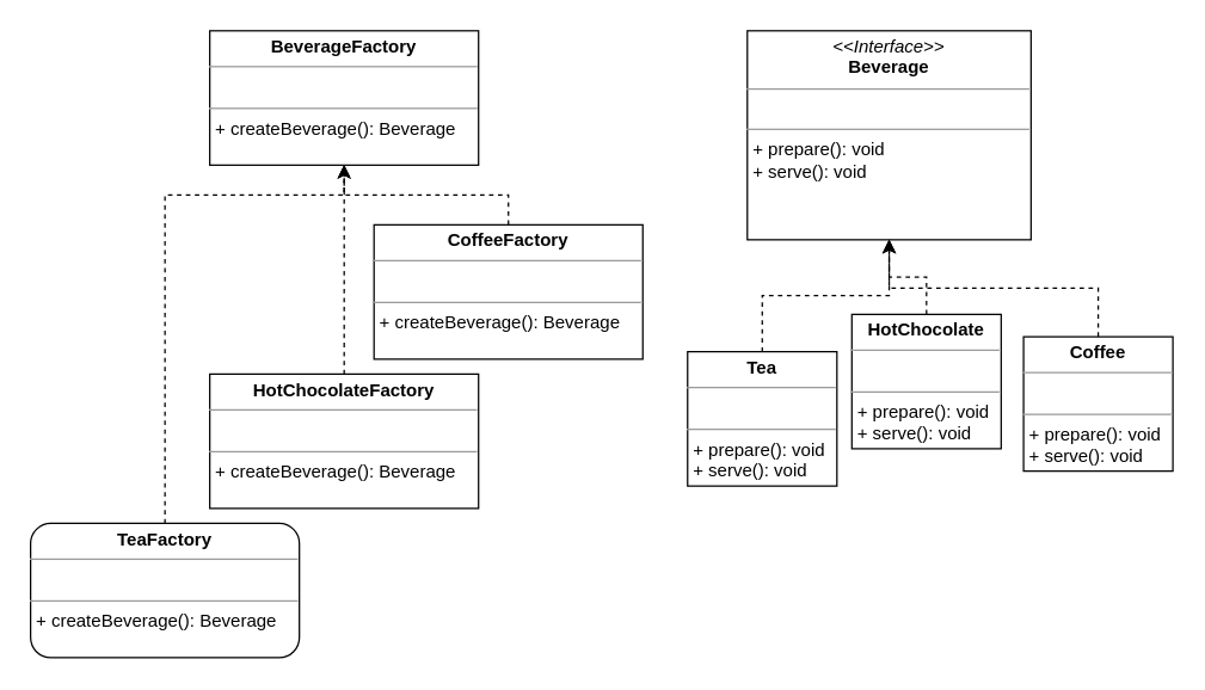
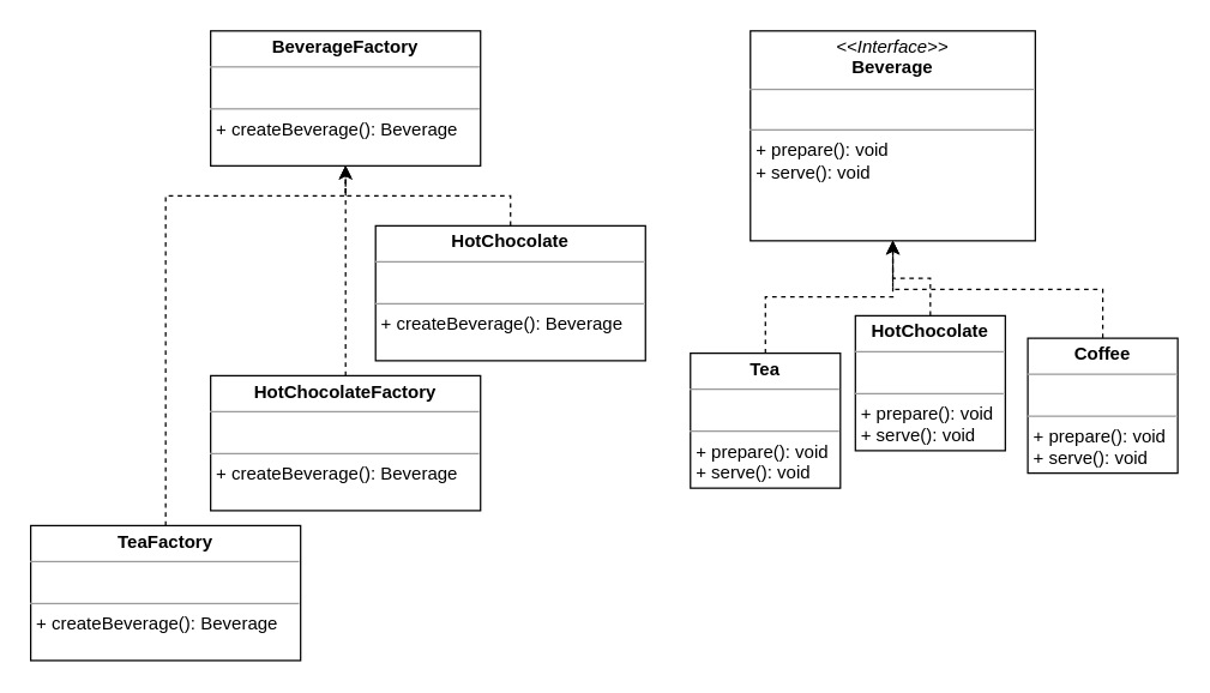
- <mxCell id="11" value="&lt;p style=&quot;margin:0px;margin-top:4px;text-align:center;&quot;&gt;&lt;b&gt;CoffeeFactory&lt;/b&gt;&lt;br&gt;&lt;/p&gt;&lt;hr size=&quot;1&quot;&gt;&lt;p style=&quot;margin:0px;margin-left:4px;&quot;&gt;&lt;br&gt;&lt;/p&gt;&lt;hr size=&quot;1&quot;&gt;&lt;p style=&quot;margin:0px;margin-left:4px;&quot;&gt;+ createBeverage(): Beverage&lt;/p&gt;" style="verticalAlign=top;align=left;overflow=fill;fontSize=12;fontFamily=Helvetica;html=1;whiteSpace=wrap;" vertex="1" parent="1"><mxGeometry x="250" y="150" width="180" height="90" as="geometry" /></mxCell>
+ <mxCell id="11" value="&lt;p style=&quot;margin:0px;margin-top:4px;text-align:center;&quot;&gt;&lt;b&gt;HotChocolate&lt;/b&gt;&lt;br&gt;&lt;/p&gt;&lt;hr size=&quot;1&quot;&gt;&lt;p style=&quot;margin:0px;margin-left:4px;&quot;&gt;&lt;br&gt;&lt;/p&gt;&lt;hr size=&quot;1&quot;&gt;&lt;p style=&quot;margin:0px;margin-left:4px;&quot;&gt;+ createBeverage(): Beverage&lt;/p&gt;" style="verticalAlign=top;align=left;overflow=fill;fontSize=12;fontFamily=Helvetica;html=1;whiteSpace=wrap;" vertex="1" parent="1"><mxGeometry x="250" y="150" width="180" height="90" as="geometry" /></mxCell>
- <mxCell id="15" value="&lt;p style=&quot;margin:0px;margin-top:4px;text-align:center;&quot;&gt;&lt;b&gt;TeaFactory&lt;/b&gt;&lt;br&gt;&lt;/p&gt;&lt;hr size=&quot;1&quot;&gt;&lt;p style=&quot;margin:0px;margin-left:4px;&quot;&gt;&lt;br&gt;&lt;/p&gt;&lt;hr size=&quot;1&quot;&gt;&lt;p style=&quot;margin:0px;margin-left:4px;&quot;&gt;+ createBeverage(): Beverage&lt;/p&gt;" style="verticalAlign=top;align=left;overflow=fill;fontSize=12;fontFamily=Helvetica;html=1;whiteSpace=wrap;rounded=1;" vertex="1" parent="1"><mxGeometry x="20" y="350" width="180" height="90" as="geometry" /></mxCell>
+ <mxCell id="15" value="&lt;p style=&quot;margin:0px;margin-top:4px;text-align:center;&quot;&gt;&lt;b&gt;TeaFactory&lt;/b&gt;&lt;br&gt;&lt;/p&gt;&lt;hr size=&quot;1&quot;&gt;&lt;p style=&quot;margin:0px;margin-left:4px;&quot;&gt;&lt;br&gt;&lt;/p&gt;&lt;hr size=&quot;1&quot;&gt;&lt;p style=&quot;margin:0px;margin-left:4px;&quot;&gt;+ createBeverage(): Beverage&lt;/p&gt;" style="verticalAlign=top;align=left;overflow=fill;fontSize=12;fontFamily=Helvetica;html=1;whiteSpace=wrap;" vertex="1" parent="1"><mxGeometry x="20" y="350" width="180" height="90" as="geometry" /></mxCell>
